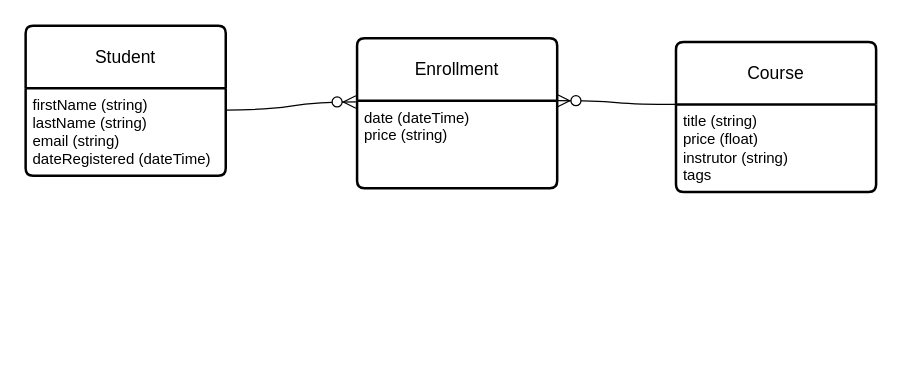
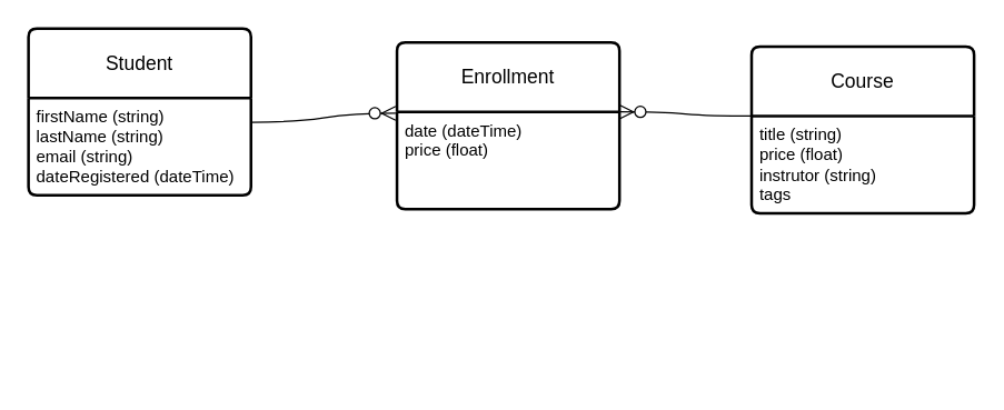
- <mxCell id="7" value="date (dateTime)&lt;div&gt;price (string)&lt;/div&gt;" style="align=left;strokeColor=none;fillColor=none;spacingLeft=4;fontSize=12;verticalAlign=top;resizable=0;rotatable=0;part=1;html=1;" vertex="1" parent="6"><mxGeometry y="50" width="160" height="70" as="geometry" /></mxCell>
+ <mxCell id="7" value="date (dateTime)&lt;div&gt;price (float)&lt;/div&gt;" style="align=left;strokeColor=none;fillColor=none;spacingLeft=4;fontSize=12;verticalAlign=top;resizable=0;rotatable=0;part=1;html=1;" vertex="1" parent="6"><mxGeometry y="50" width="160" height="70" as="geometry" /></mxCell>
